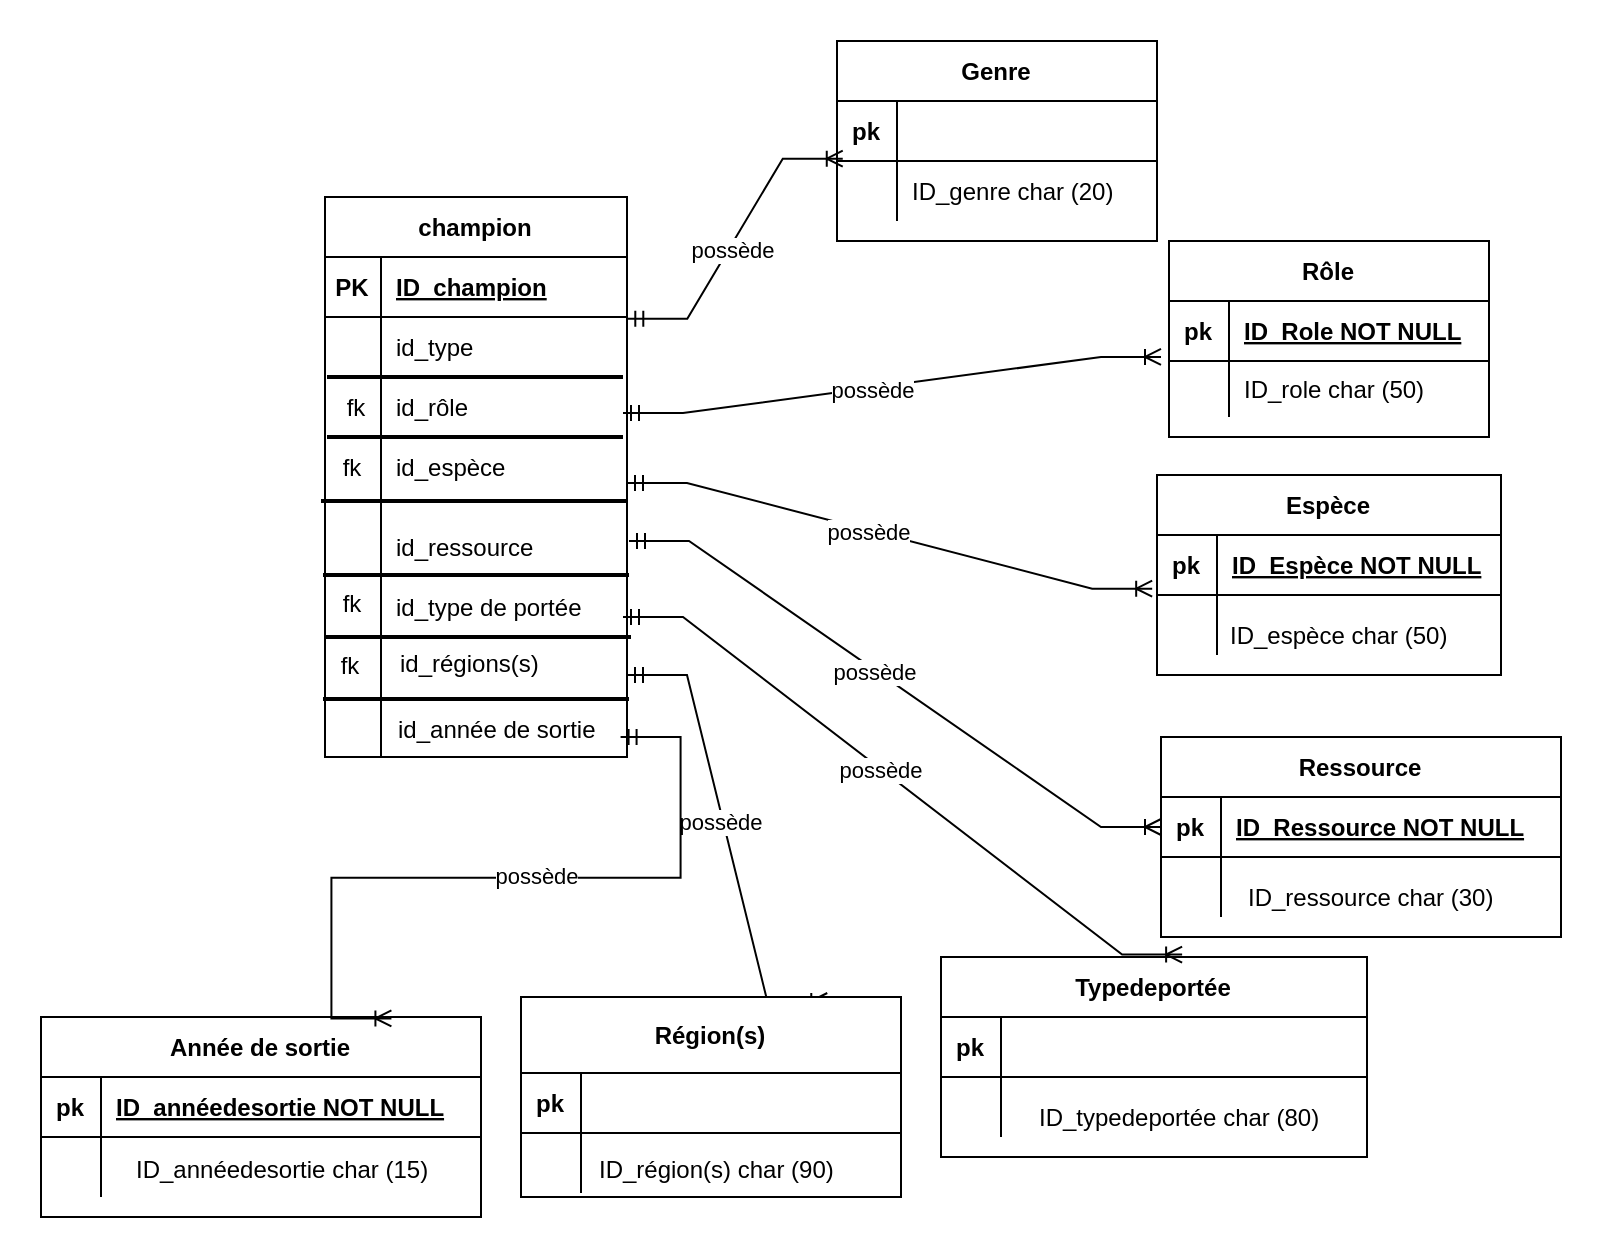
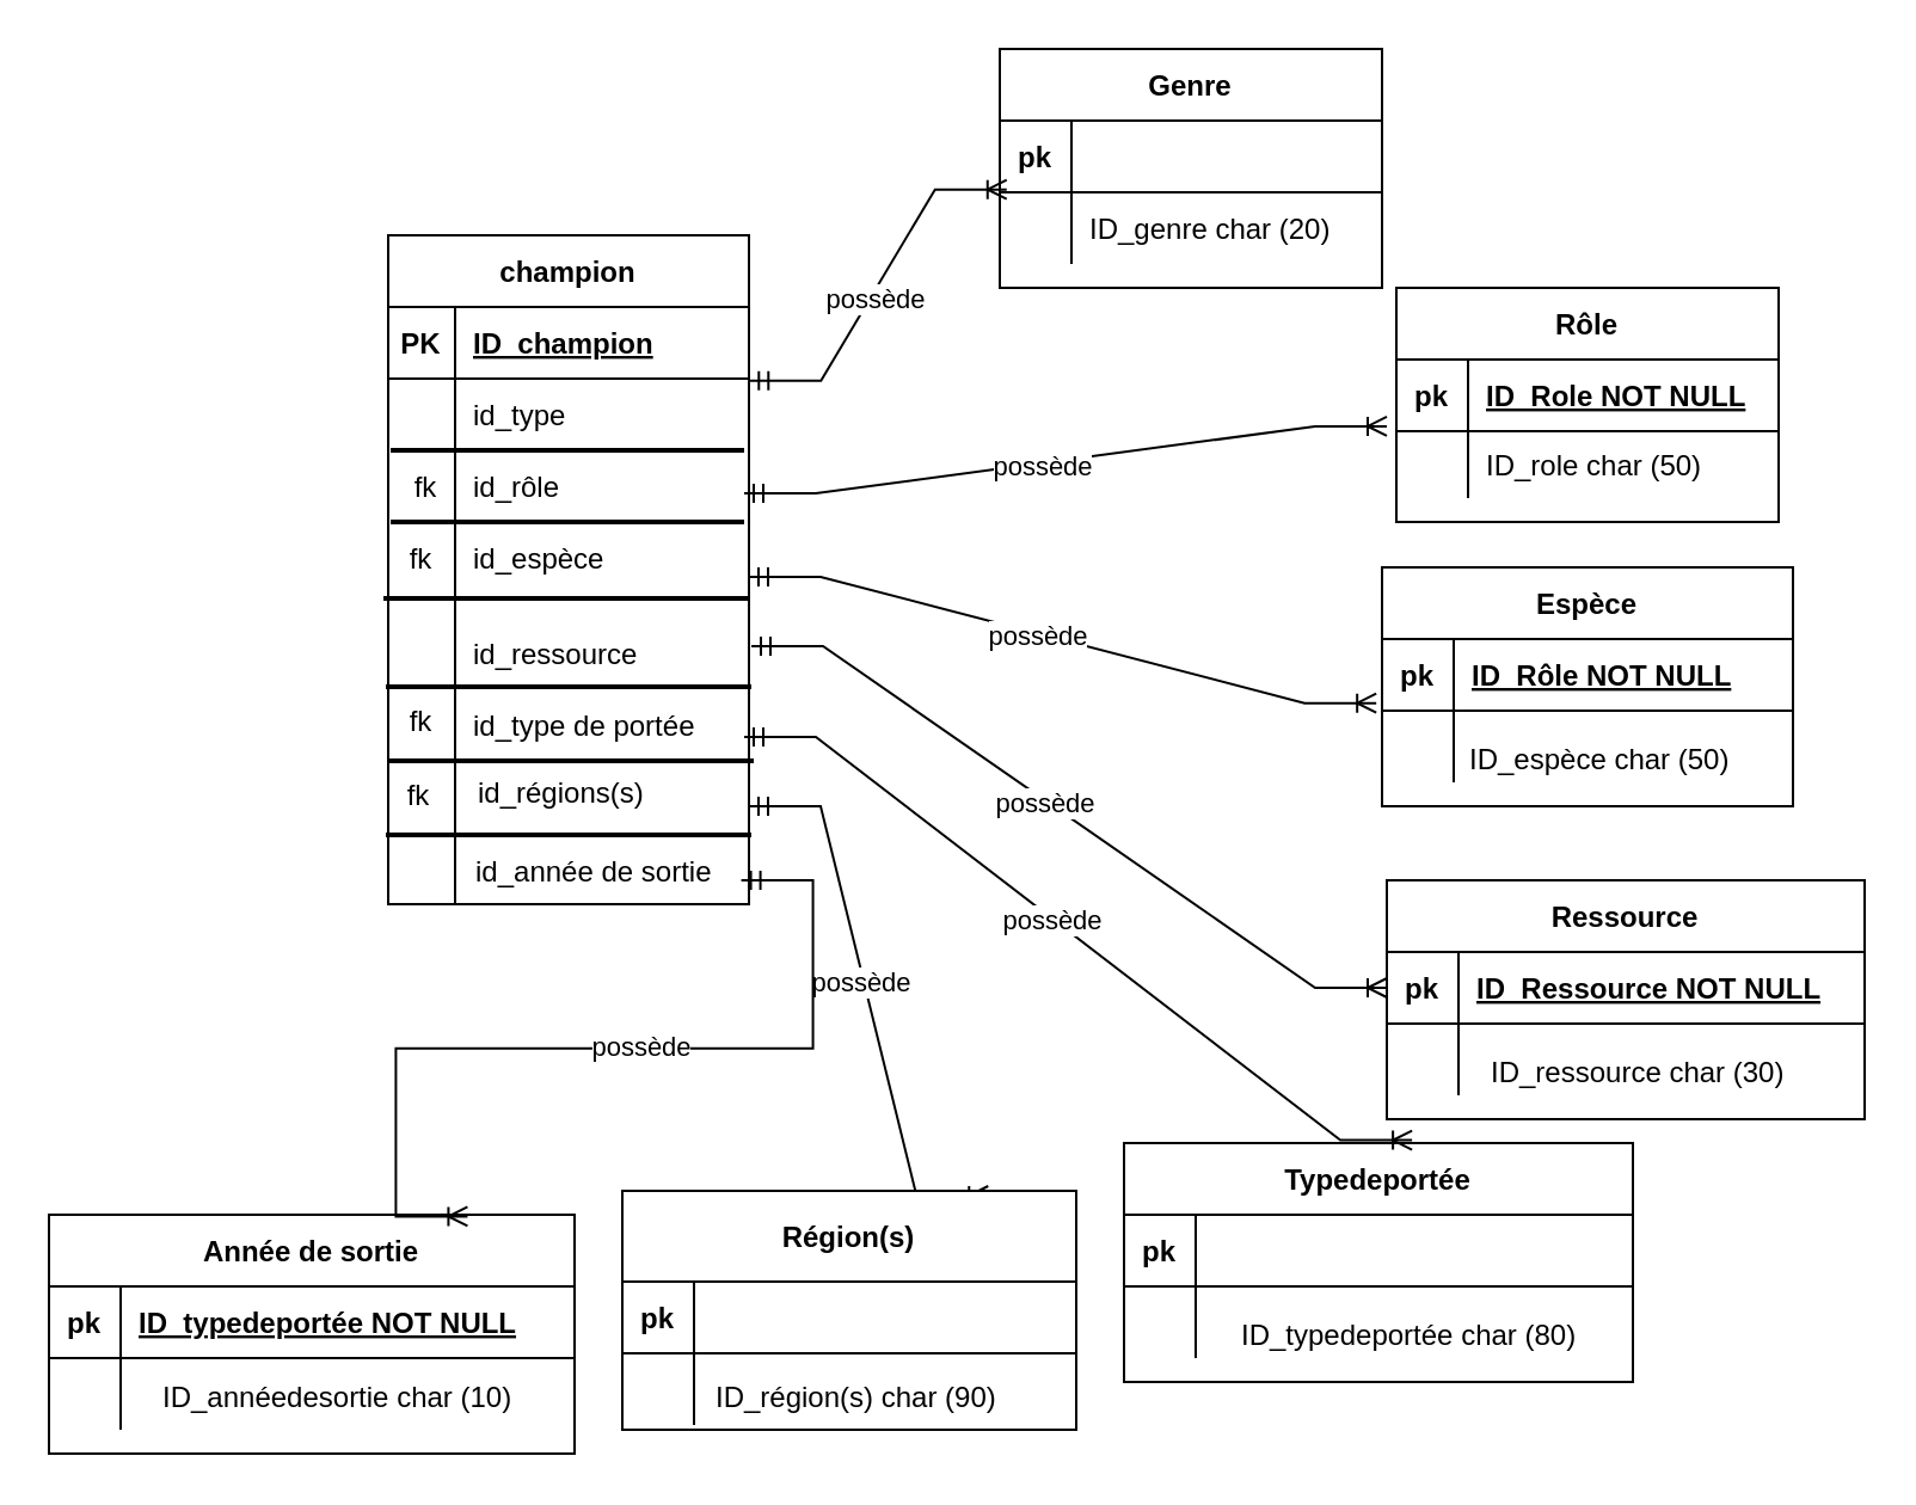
- <mxCell id="36" value="ID_Espèce NOT NULL" style="shape=partialRectangle;overflow=hidden;connectable=0;fillColor=none;top=0;left=0;bottom=0;right=0;align=left;spacingLeft=6;fontStyle=5;" parent="34" vertex="1"><mxGeometry x="30" width="142" height="30" as="geometry"><mxRectangle width="142" height="30" as="alternateBounds" /></mxGeometry></mxCell>
+ <mxCell id="36" value="ID_Rôle NOT NULL" style="shape=partialRectangle;overflow=hidden;connectable=0;fillColor=none;top=0;left=0;bottom=0;right=0;align=left;spacingLeft=6;fontStyle=5;" parent="34" vertex="1"><mxGeometry x="30" width="142" height="30" as="geometry"><mxRectangle width="142" height="30" as="alternateBounds" /></mxGeometry></mxCell>
- <mxCell id="58" value="ID_annéedesortie NOT NULL" style="shape=partialRectangle;overflow=hidden;connectable=0;fillColor=none;top=0;left=0;bottom=0;right=0;align=left;spacingLeft=6;fontStyle=5;" vertex="1" parent="56"><mxGeometry x="30" width="190" height="30" as="geometry"><mxRectangle width="190" height="30" as="alternateBounds" /></mxGeometry></mxCell>
+ <mxCell id="58" value="ID_typedeportée NOT NULL" style="shape=partialRectangle;overflow=hidden;connectable=0;fillColor=none;top=0;left=0;bottom=0;right=0;align=left;spacingLeft=6;fontStyle=5;" vertex="1" parent="56"><mxGeometry x="30" width="190" height="30" as="geometry"><mxRectangle width="190" height="30" as="alternateBounds" /></mxGeometry></mxCell>
- <mxCell id="91" value="ID_annéedesortie char (15)" style="shape=partialRectangle;overflow=hidden;connectable=0;fillColor=none;top=0;left=0;bottom=0;right=0;align=left;spacingLeft=6;" vertex="1" parent="1"><mxGeometry x="60" y="570" width="158.5" height="28" as="geometry"><mxRectangle width="130" height="28" as="alternateBounds" /></mxGeometry></mxCell>
+ <mxCell id="91" value="ID_annéedesortie char (10)" style="shape=partialRectangle;overflow=hidden;connectable=0;fillColor=none;top=0;left=0;bottom=0;right=0;align=left;spacingLeft=6;" vertex="1" parent="1"><mxGeometry x="60" y="570" width="158.5" height="28" as="geometry"><mxRectangle width="130" height="28" as="alternateBounds" /></mxGeometry></mxCell>
